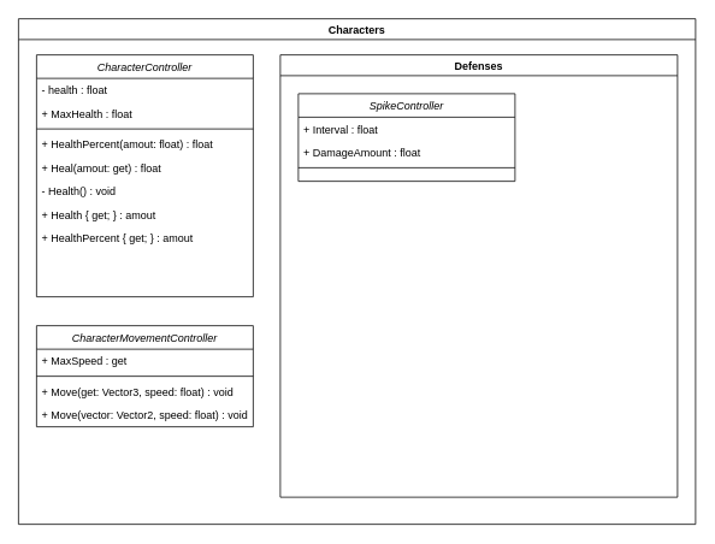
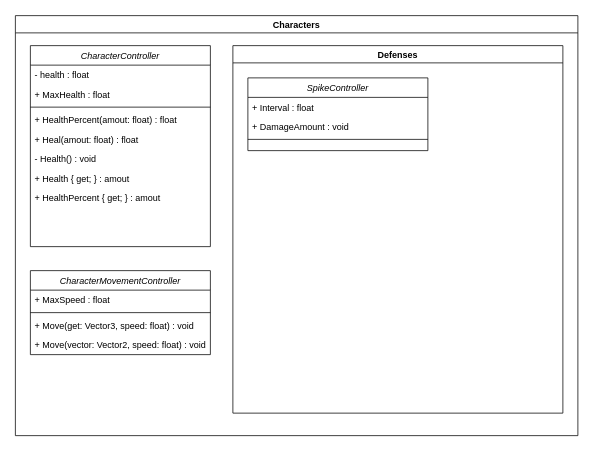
- <mxCell id="20" value="+ DamageAmount : float" style="text;align=left;verticalAlign=top;spacingLeft=4;spacingRight=4;overflow=hidden;rotatable=0;points=[[0,0.5],[1,0.5]];portConstraint=eastwest;" vertex="1" parent="18"><mxGeometry y="52" width="240" height="26" as="geometry" /></mxCell>
+ <mxCell id="20" value="+ DamageAmount : void" style="text;align=left;verticalAlign=top;spacingLeft=4;spacingRight=4;overflow=hidden;rotatable=0;points=[[0,0.5],[1,0.5]];portConstraint=eastwest;" vertex="1" parent="18"><mxGeometry y="52" width="240" height="26" as="geometry" /></mxCell>
- <mxCell id="8" value="+ Heal(amout: get) : float" style="text;align=left;verticalAlign=top;spacingLeft=4;spacingRight=4;overflow=hidden;rotatable=0;points=[[0,0.5],[1,0.5]];portConstraint=eastwest;" vertex="1" parent="3"><mxGeometry y="112" width="240" height="26" as="geometry" /></mxCell>
+ <mxCell id="8" value="+ Heal(amout: float) : float" style="text;align=left;verticalAlign=top;spacingLeft=4;spacingRight=4;overflow=hidden;rotatable=0;points=[[0,0.5],[1,0.5]];portConstraint=eastwest;" vertex="1" parent="3"><mxGeometry y="112" width="240" height="26" as="geometry" /></mxCell>
- <mxCell id="13" value="+ MaxSpeed : get" style="text;align=left;verticalAlign=top;spacingLeft=4;spacingRight=4;overflow=hidden;rotatable=0;points=[[0,0.5],[1,0.5]];portConstraint=eastwest;" vertex="1" parent="12"><mxGeometry y="26" width="240" height="26" as="geometry" /></mxCell>
+ <mxCell id="13" value="+ MaxSpeed : float" style="text;align=left;verticalAlign=top;spacingLeft=4;spacingRight=4;overflow=hidden;rotatable=0;points=[[0,0.5],[1,0.5]];portConstraint=eastwest;" vertex="1" parent="12"><mxGeometry y="26" width="240" height="26" as="geometry" /></mxCell>
